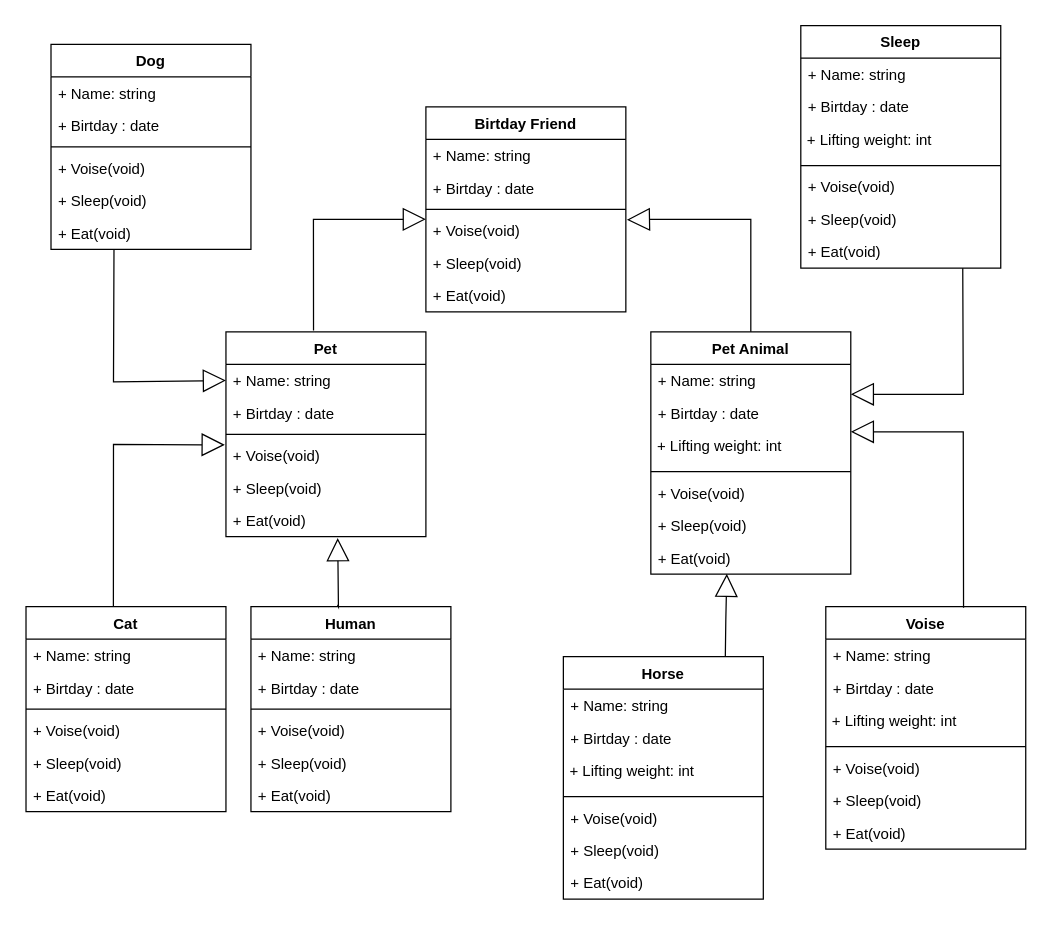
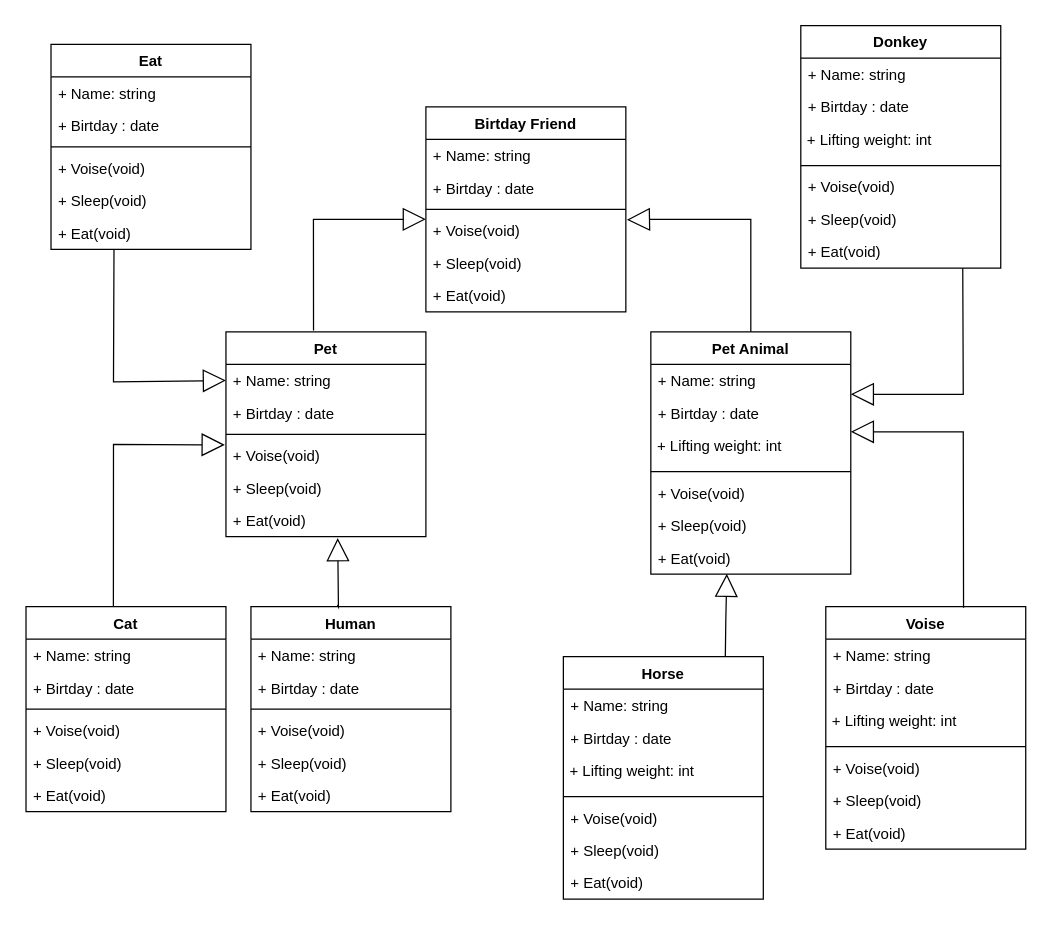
- <mxCell id="63" value="Sleep" style="swimlane;fontStyle=1;align=center;verticalAlign=top;childLayout=stackLayout;horizontal=1;startSize=26;horizontalStack=0;resizeParent=1;resizeParentMax=0;resizeLast=0;collapsible=1;marginBottom=0;" vertex="1" parent="1"><mxGeometry x="640" y="20" width="160" height="194" as="geometry" /></mxCell>
+ <mxCell id="63" value="Donkey" style="swimlane;fontStyle=1;align=center;verticalAlign=top;childLayout=stackLayout;horizontal=1;startSize=26;horizontalStack=0;resizeParent=1;resizeParentMax=0;resizeLast=0;collapsible=1;marginBottom=0;" vertex="1" parent="1"><mxGeometry x="640" y="20" width="160" height="194" as="geometry" /></mxCell>
- <mxCell id="26" value="Dog" style="swimlane;fontStyle=1;align=center;verticalAlign=top;childLayout=stackLayout;horizontal=1;startSize=26;horizontalStack=0;resizeParent=1;resizeParentMax=0;resizeLast=0;collapsible=1;marginBottom=0;" vertex="1" parent="1"><mxGeometry x="40" y="35" width="160" height="164" as="geometry" /></mxCell>
+ <mxCell id="26" value="Eat" style="swimlane;fontStyle=1;align=center;verticalAlign=top;childLayout=stackLayout;horizontal=1;startSize=26;horizontalStack=0;resizeParent=1;resizeParentMax=0;resizeLast=0;collapsible=1;marginBottom=0;" vertex="1" parent="1"><mxGeometry x="40" y="35" width="160" height="164" as="geometry" /></mxCell>
